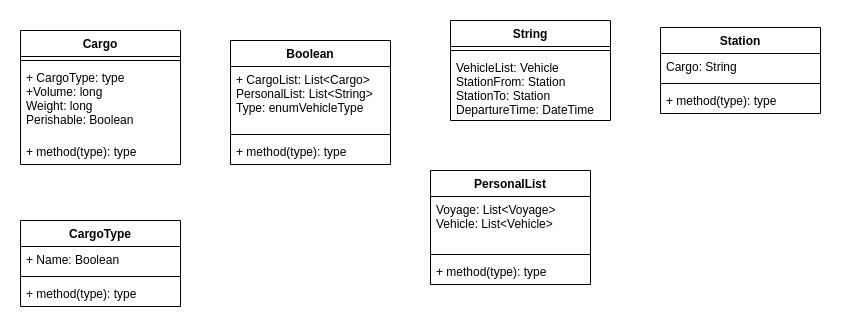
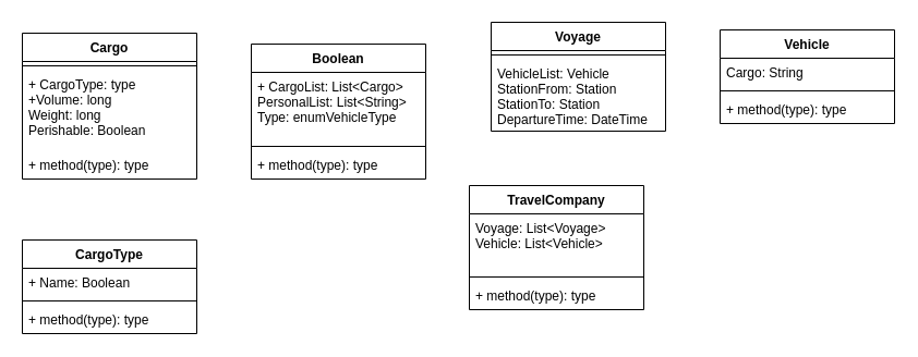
- <mxCell id="6" value="String" style="swimlane;fontStyle=1;align=center;verticalAlign=top;childLayout=stackLayout;horizontal=1;startSize=26;horizontalStack=0;resizeParent=1;resizeParentMax=0;resizeLast=0;collapsible=1;marginBottom=0;" vertex="1" parent="1"><mxGeometry x="450" y="20" width="160" height="100" as="geometry" /></mxCell>
+ <mxCell id="6" value="Voyage" style="swimlane;fontStyle=1;align=center;verticalAlign=top;childLayout=stackLayout;horizontal=1;startSize=26;horizontalStack=0;resizeParent=1;resizeParentMax=0;resizeLast=0;collapsible=1;marginBottom=0;" vertex="1" parent="1"><mxGeometry x="450" y="20" width="160" height="100" as="geometry" /></mxCell>
- <mxCell id="13" value="Station" style="swimlane;fontStyle=1;align=center;verticalAlign=top;childLayout=stackLayout;horizontal=1;startSize=26;horizontalStack=0;resizeParent=1;resizeParentMax=0;resizeLast=0;collapsible=1;marginBottom=0;" vertex="1" parent="1"><mxGeometry x="660" y="27" width="160" height="86" as="geometry" /></mxCell>
+ <mxCell id="13" value="Vehicle" style="swimlane;fontStyle=1;align=center;verticalAlign=top;childLayout=stackLayout;horizontal=1;startSize=26;horizontalStack=0;resizeParent=1;resizeParentMax=0;resizeLast=0;collapsible=1;marginBottom=0;" vertex="1" parent="1"><mxGeometry x="660" y="27" width="160" height="86" as="geometry" /></mxCell>
- <mxCell id="17" value="PersonalList" style="swimlane;fontStyle=1;align=center;verticalAlign=top;childLayout=stackLayout;horizontal=1;startSize=26;horizontalStack=0;resizeParent=1;resizeParentMax=0;resizeLast=0;collapsible=1;marginBottom=0;" vertex="1" parent="1"><mxGeometry x="430" y="170" width="160" height="114" as="geometry" /></mxCell>
+ <mxCell id="17" value="TravelCompany" style="swimlane;fontStyle=1;align=center;verticalAlign=top;childLayout=stackLayout;horizontal=1;startSize=26;horizontalStack=0;resizeParent=1;resizeParentMax=0;resizeLast=0;collapsible=1;marginBottom=0;" vertex="1" parent="1"><mxGeometry x="430" y="170" width="160" height="114" as="geometry" /></mxCell>
